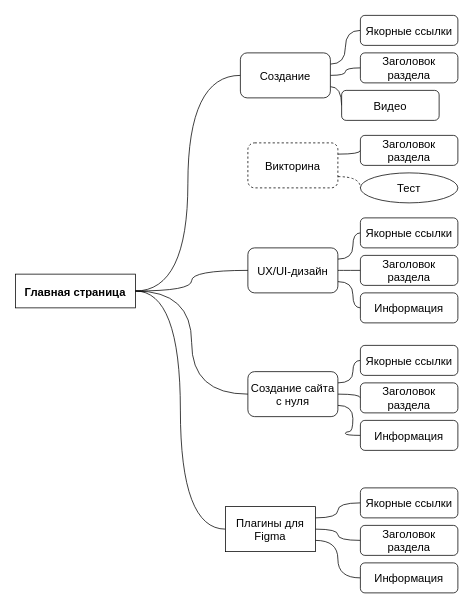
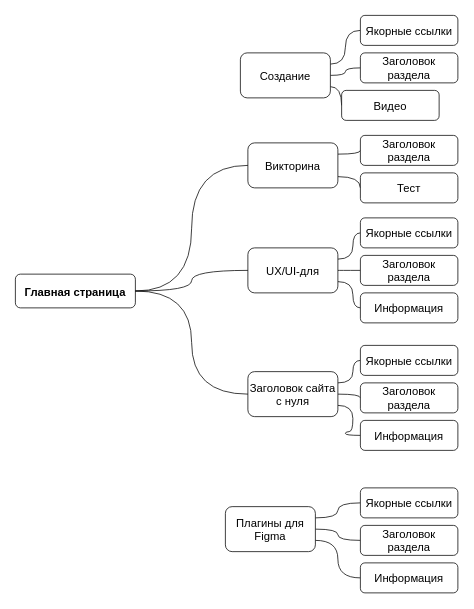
- <mxCell id="7" value="Викторина" style="rounded=1;whiteSpace=wrap;html=1;fontSize=15;dashed=1;" parent="1" vertex="1"><mxGeometry x="330" y="190" width="120" height="60" as="geometry" /></mxCell>
+ <mxCell id="7" value="Викторина" style="rounded=1;whiteSpace=wrap;html=1;fontSize=15;" parent="1" vertex="1"><mxGeometry x="330" y="190" width="120" height="60" as="geometry" /></mxCell>
- <mxCell id="2" style="edgeStyle=orthogonalEdgeStyle;rounded=0;orthogonalLoop=1;jettySize=auto;html=1;entryX=0;entryY=0.5;entryDx=0;entryDy=0;fontSize=15;curved=1;endArrow=none;endFill=0;" parent="1" source="4" target="19" edge="1"><mxGeometry relative="1" as="geometry" /></mxCell>
- <mxCell id="6" style="edgeStyle=orthogonalEdgeStyle;curved=1;rounded=0;orthogonalLoop=1;jettySize=auto;html=1;exitX=1;exitY=0.75;exitDx=0;exitDy=0;entryX=0;entryY=0.5;entryDx=0;entryDy=0;endArrow=none;endFill=0;dashed=1;" edge="1" parent="1" source="7" target="40"><mxGeometry relative="1" as="geometry" /></mxCell>
+ <mxCell id="6" style="edgeStyle=orthogonalEdgeStyle;curved=1;rounded=0;orthogonalLoop=1;jettySize=auto;html=1;exitX=1;exitY=0.75;exitDx=0;exitDy=0;entryX=0;entryY=0.5;entryDx=0;entryDy=0;endArrow=none;endFill=0;" edge="1" parent="1" source="7" target="40"><mxGeometry relative="1" as="geometry" /></mxCell>
- <mxCell id="40" value="Тест" style="ellipse;whiteSpace=wrap;html=1;fontSize=15;" vertex="1" parent="1"><mxGeometry x="480" y="230" width="130" height="40" as="geometry" /></mxCell>
+ <mxCell id="40" value="Тест" style="rounded=1;whiteSpace=wrap;html=1;fontSize=15;" vertex="1" parent="1"><mxGeometry x="480" y="230" width="130" height="40" as="geometry" /></mxCell>
+ <mxCell id="20" style="edgeStyle=orthogonalEdgeStyle;rounded=0;orthogonalLoop=1;jettySize=auto;html=1;entryX=0;entryY=0.5;entryDx=0;entryDy=0;fontSize=15;curved=1;endArrow=none;endFill=0;exitX=1;exitY=0.5;exitDx=0;exitDy=0;" parent="1" source="4" target="7" edge="1"><mxGeometry relative="1" as="geometry"><mxPoint x="200" y="485" as="sourcePoint" /><mxPoint x="330" y="275" as="targetPoint" /></mxGeometry></mxCell>
- <mxCell id="11" value="UX/UI-дизайн" style="rounded=1;whiteSpace=wrap;html=1;fontSize=15;" parent="1" vertex="1"><mxGeometry x="330" y="330" width="120" height="60" as="geometry" /></mxCell>
+ <mxCell id="11" value="UX/UI-для" style="rounded=1;whiteSpace=wrap;html=1;fontSize=15;" parent="1" vertex="1"><mxGeometry x="330" y="330" width="120" height="60" as="geometry" /></mxCell>
- <mxCell id="4" value="&lt;b&gt;&lt;font style=&quot;font-size: 15px&quot;&gt;Главная страница&lt;/font&gt;&lt;/b&gt;" style="whiteSpace=wrap;html=1;rounded=0;" parent="1" vertex="1"><mxGeometry x="20" y="365" width="160" height="45" as="geometry" /></mxCell>
+ <mxCell id="4" value="&lt;b&gt;&lt;font style=&quot;font-size: 15px&quot;&gt;Главная страница&lt;/font&gt;&lt;/b&gt;" style="rounded=1;whiteSpace=wrap;html=1;" parent="1" vertex="1"><mxGeometry x="20" y="365" width="160" height="45" as="geometry" /></mxCell>
- <mxCell id="15" value="Создание сайта с нуля" style="rounded=1;whiteSpace=wrap;html=1;fontSize=15;" parent="1" vertex="1"><mxGeometry x="330" y="495" width="120" height="60" as="geometry" /></mxCell>
+ <mxCell id="15" value="Заголовок сайта с нуля" style="rounded=1;whiteSpace=wrap;html=1;fontSize=15;" parent="1" vertex="1"><mxGeometry x="330" y="495" width="120" height="60" as="geometry" /></mxCell>
- <mxCell id="3" style="edgeStyle=orthogonalEdgeStyle;rounded=0;orthogonalLoop=1;jettySize=auto;html=1;exitX=1;exitY=0.5;exitDx=0;exitDy=0;entryX=0;entryY=0.5;entryDx=0;entryDy=0;curved=1;endArrow=none;endFill=0;" parent="1" source="4" target="26" edge="1"><mxGeometry relative="1" as="geometry" /></mxCell>
- <mxCell id="26" value="Плагины для Figma" style="whiteSpace=wrap;html=1;fontSize=15;rounded=0;" parent="1" vertex="1"><mxGeometry x="300" y="675" width="120" height="60" as="geometry" /></mxCell>
+ <mxCell id="26" value="Плагины для Figma" style="rounded=1;whiteSpace=wrap;html=1;fontSize=15;" parent="1" vertex="1"><mxGeometry x="300" y="675" width="120" height="60" as="geometry" /></mxCell>
